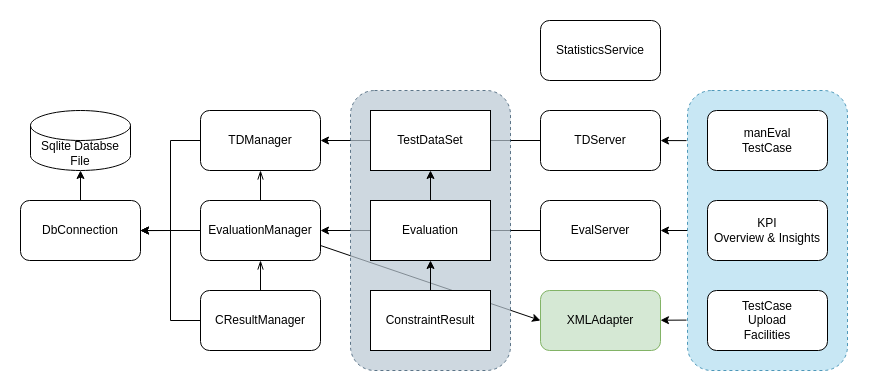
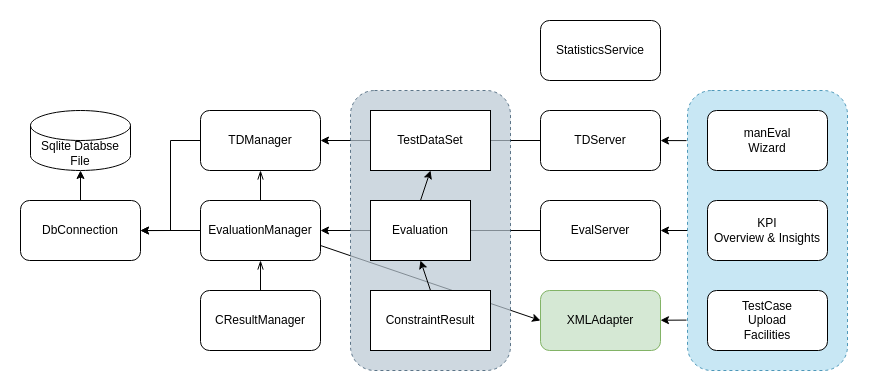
- <mxCell id="30" value="manEval&lt;br&gt;TestCase" style="rounded=1;whiteSpace=wrap;html=1;" vertex="1" parent="1"><mxGeometry x="707" y="110" width="120" height="60" as="geometry" /></mxCell>
+ <mxCell id="30" value="manEval&lt;br&gt;Wizard" style="rounded=1;whiteSpace=wrap;html=1;" vertex="1" parent="1"><mxGeometry x="707" y="110" width="120" height="60" as="geometry" /></mxCell>
- <mxCell id="21" value="Evaluation" style="rounded=0;whiteSpace=wrap;html=1;" vertex="1" parent="1"><mxGeometry x="370" y="200" width="120" height="60" as="geometry" /></mxCell>
+ <mxCell id="21" value="Evaluation" style="rounded=0;whiteSpace=wrap;html=1;" vertex="1" parent="1"><mxGeometry x="370" y="200" width="100" height="60" as="geometry" /></mxCell>
- <mxCell id="14" style="edgeStyle=orthogonalEdgeStyle;rounded=0;orthogonalLoop=1;jettySize=auto;html=1;entryX=1;entryY=0.5;entryDx=0;entryDy=0;endArrow=classic;endFill=1;endSize=6;" edge="1" parent="1" source="15" target="17"><mxGeometry relative="1" as="geometry" /></mxCell>
